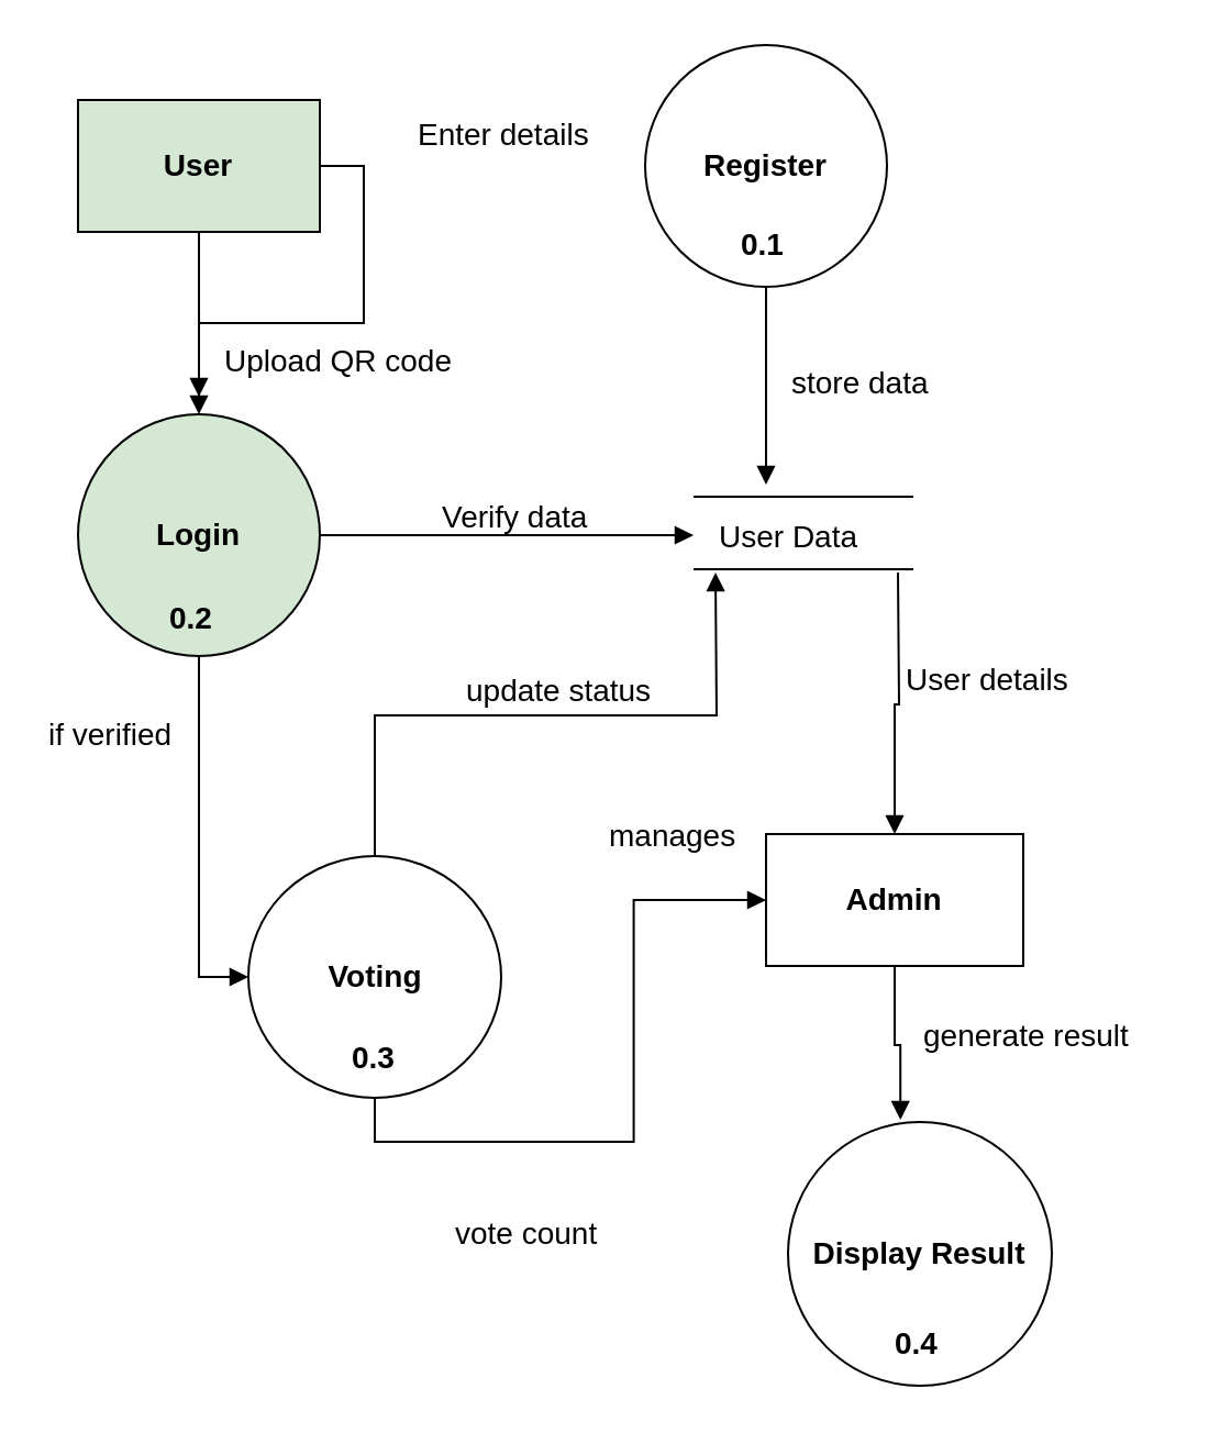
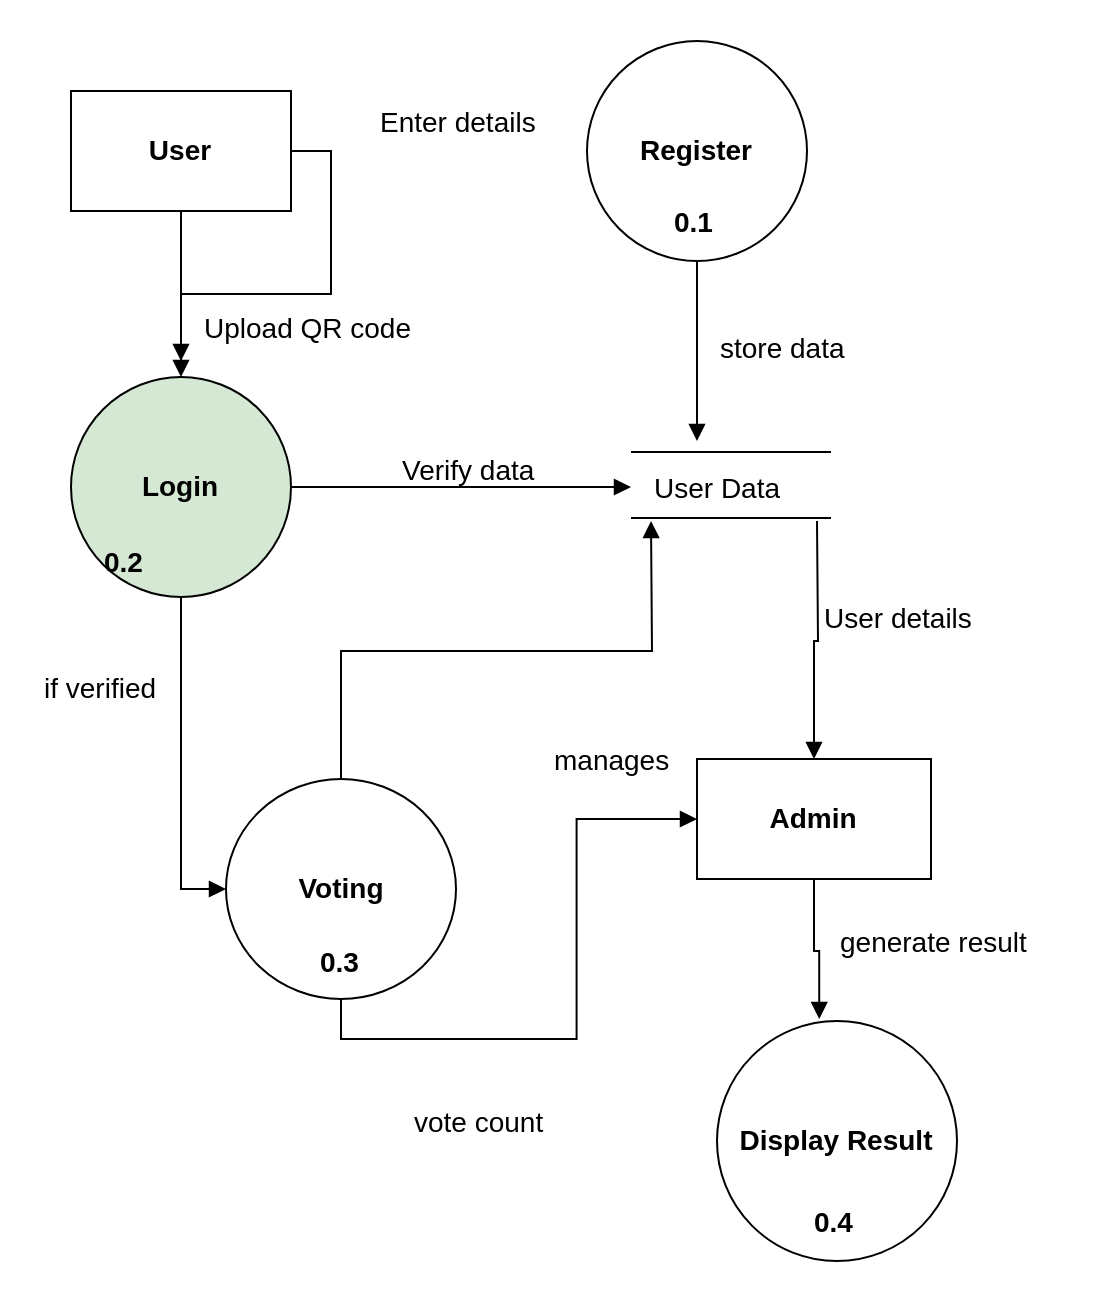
- <mxCell id="4" value="&lt;font size=&quot;1&quot;&gt;&lt;b style=&quot;font-size: 14px&quot;&gt;User&lt;/b&gt;&lt;/font&gt;" style="rounded=0;whiteSpace=wrap;html=1;fillColor=#d5e8d4;" parent="1" vertex="1"><mxGeometry x="35" y="45" width="110" height="60" as="geometry" /></mxCell>
+ <mxCell id="4" value="&lt;font size=&quot;1&quot;&gt;&lt;b style=&quot;font-size: 14px&quot;&gt;User&lt;/b&gt;&lt;/font&gt;" style="rounded=0;whiteSpace=wrap;html=1;" parent="1" vertex="1"><mxGeometry x="35" y="45" width="110" height="60" as="geometry" /></mxCell>
- <mxCell id="29" value="&lt;font style=&quot;font-size: 14px&quot;&gt;&lt;b&gt;0.2&lt;/b&gt;&lt;/font&gt;" style="text;html=1;resizable=0;points=[];autosize=1;align=left;verticalAlign=top;spacingTop=-4;" vertex="1" parent="1"><mxGeometry x="75" y="270" width="30" height="20" as="geometry" /></mxCell>
+ <mxCell id="29" value="&lt;font style=&quot;font-size: 14px&quot;&gt;&lt;b&gt;0.2&lt;/b&gt;&lt;/font&gt;" style="text;html=1;resizable=0;points=[];autosize=1;align=left;verticalAlign=top;spacingTop=-4;" vertex="1" parent="1"><mxGeometry x="50" y="270" width="30" height="20" as="geometry" /></mxCell>
- <mxCell id="22" value="update status" style="text;html=1;resizable=0;points=[];autosize=1;align=left;verticalAlign=top;spacingTop=-4;fontSize=14;" parent="1" vertex="1"><mxGeometry x="210" y="303" width="100" height="20" as="geometry" /></mxCell>
- <mxCell id="18" value="if verified" style="text;html=1;resizable=0;points=[];autosize=1;align=left;verticalAlign=top;spacingTop=-4;fontSize=14;" parent="1" vertex="1"><mxGeometry x="20" y="323" width="70" height="20" as="geometry" /></mxCell>
+ <mxCell id="18" value="if verified" style="text;html=1;resizable=0;points=[];autosize=1;align=left;verticalAlign=top;spacingTop=-4;fontSize=14;" parent="1" vertex="1"><mxGeometry x="20" y="333" width="70" height="20" as="geometry" /></mxCell>
